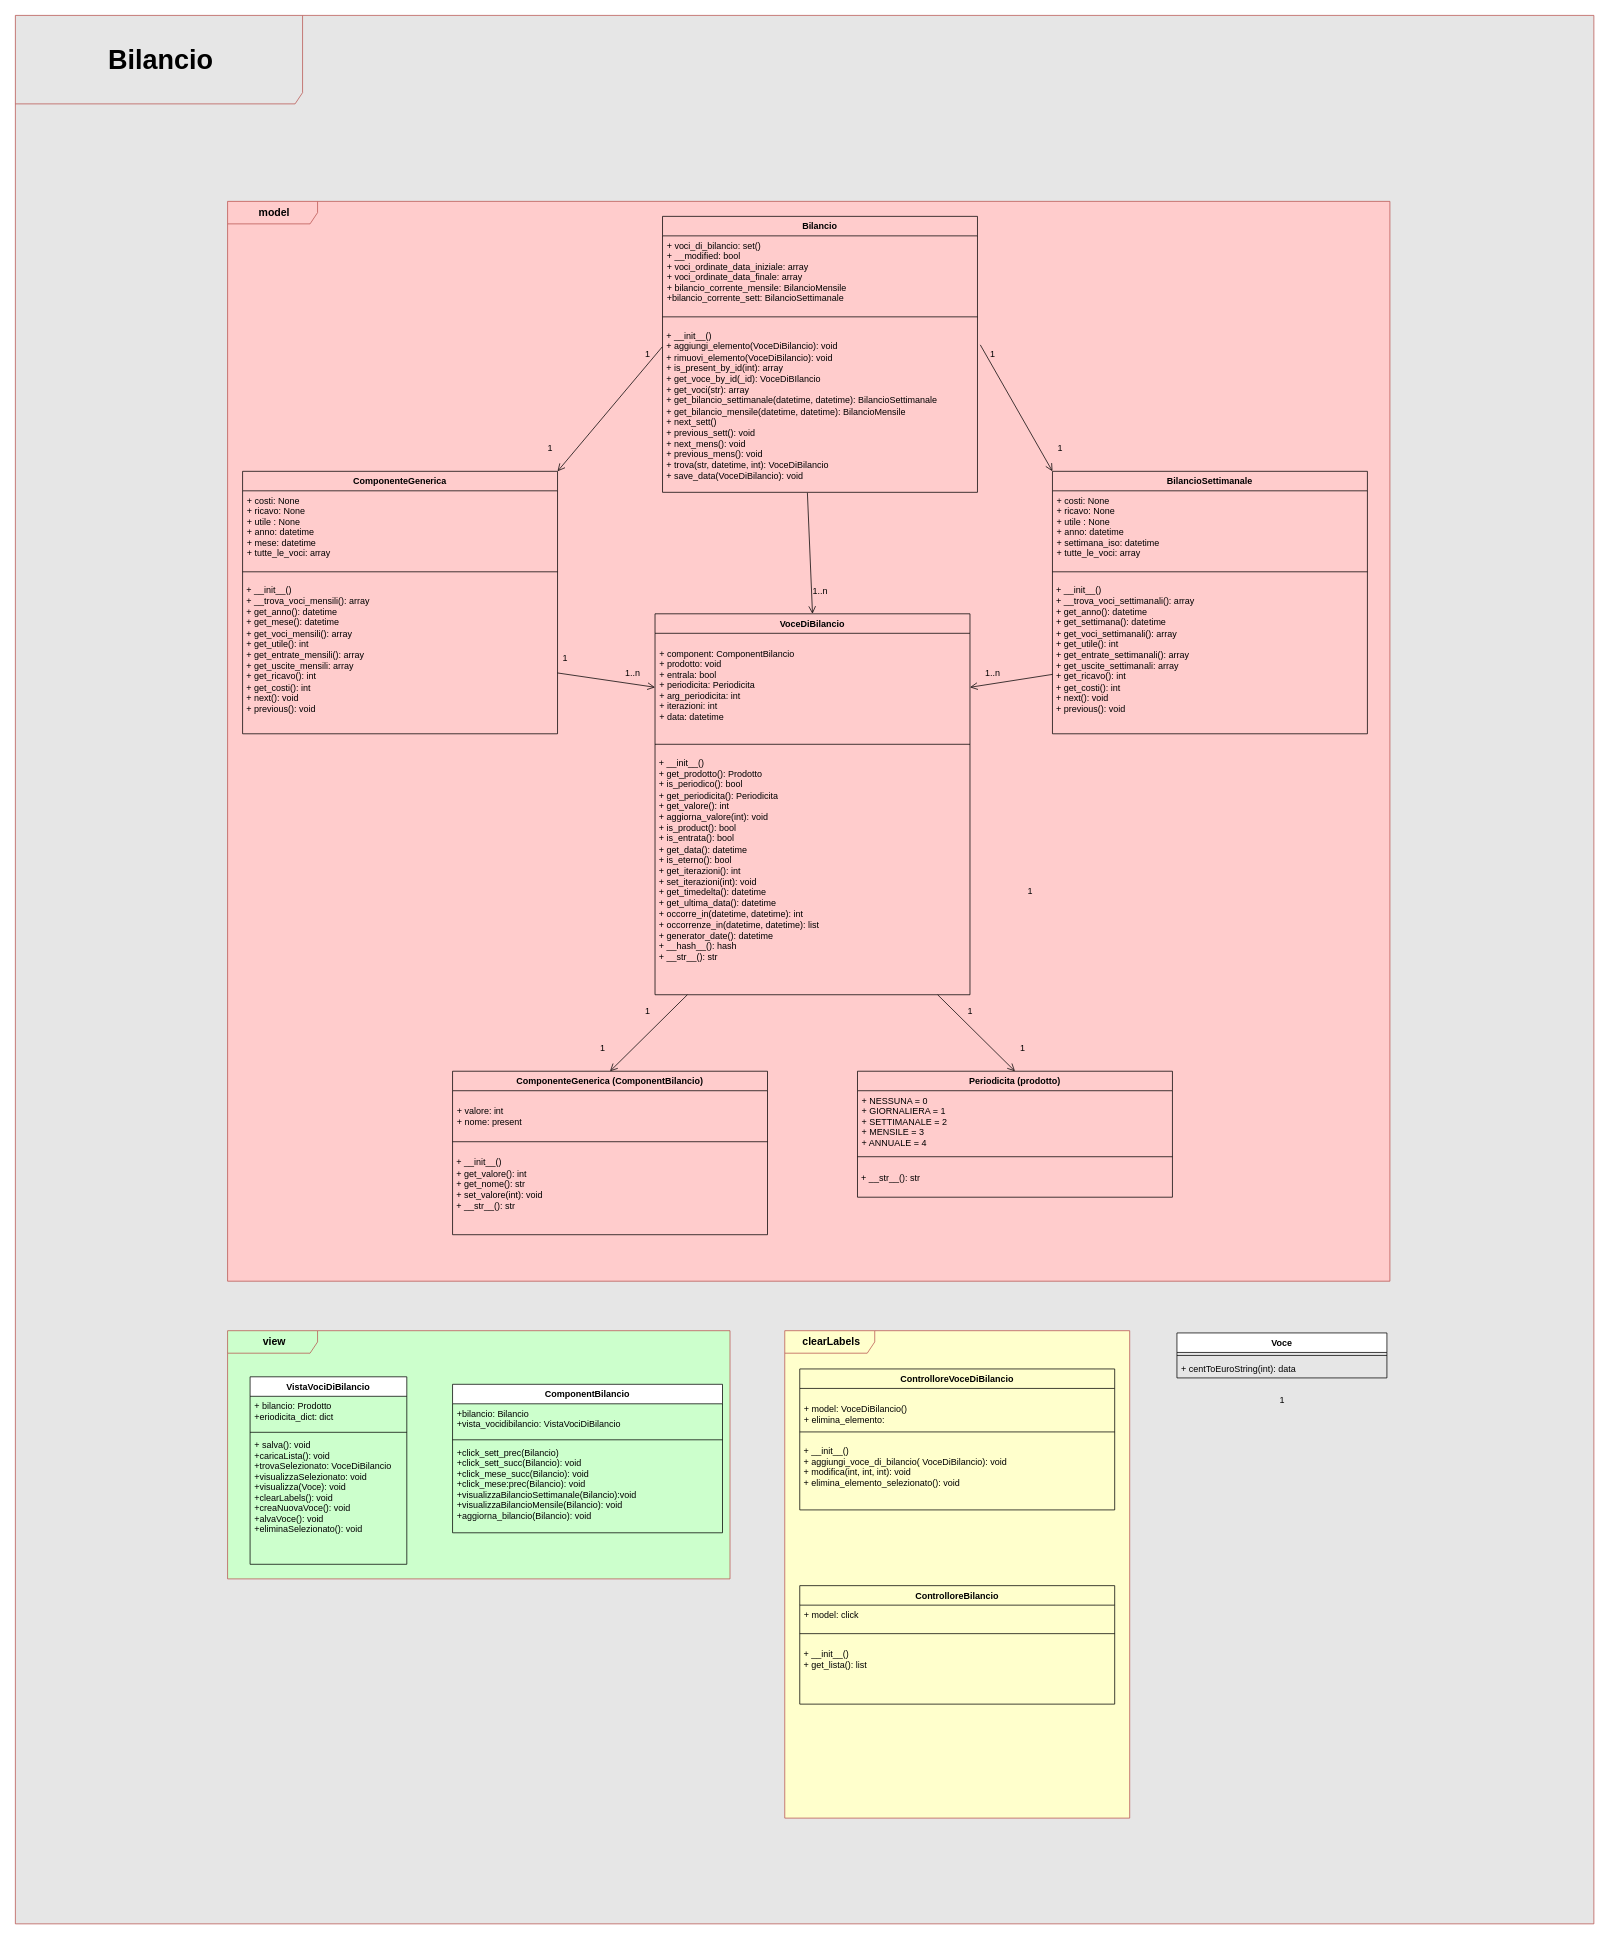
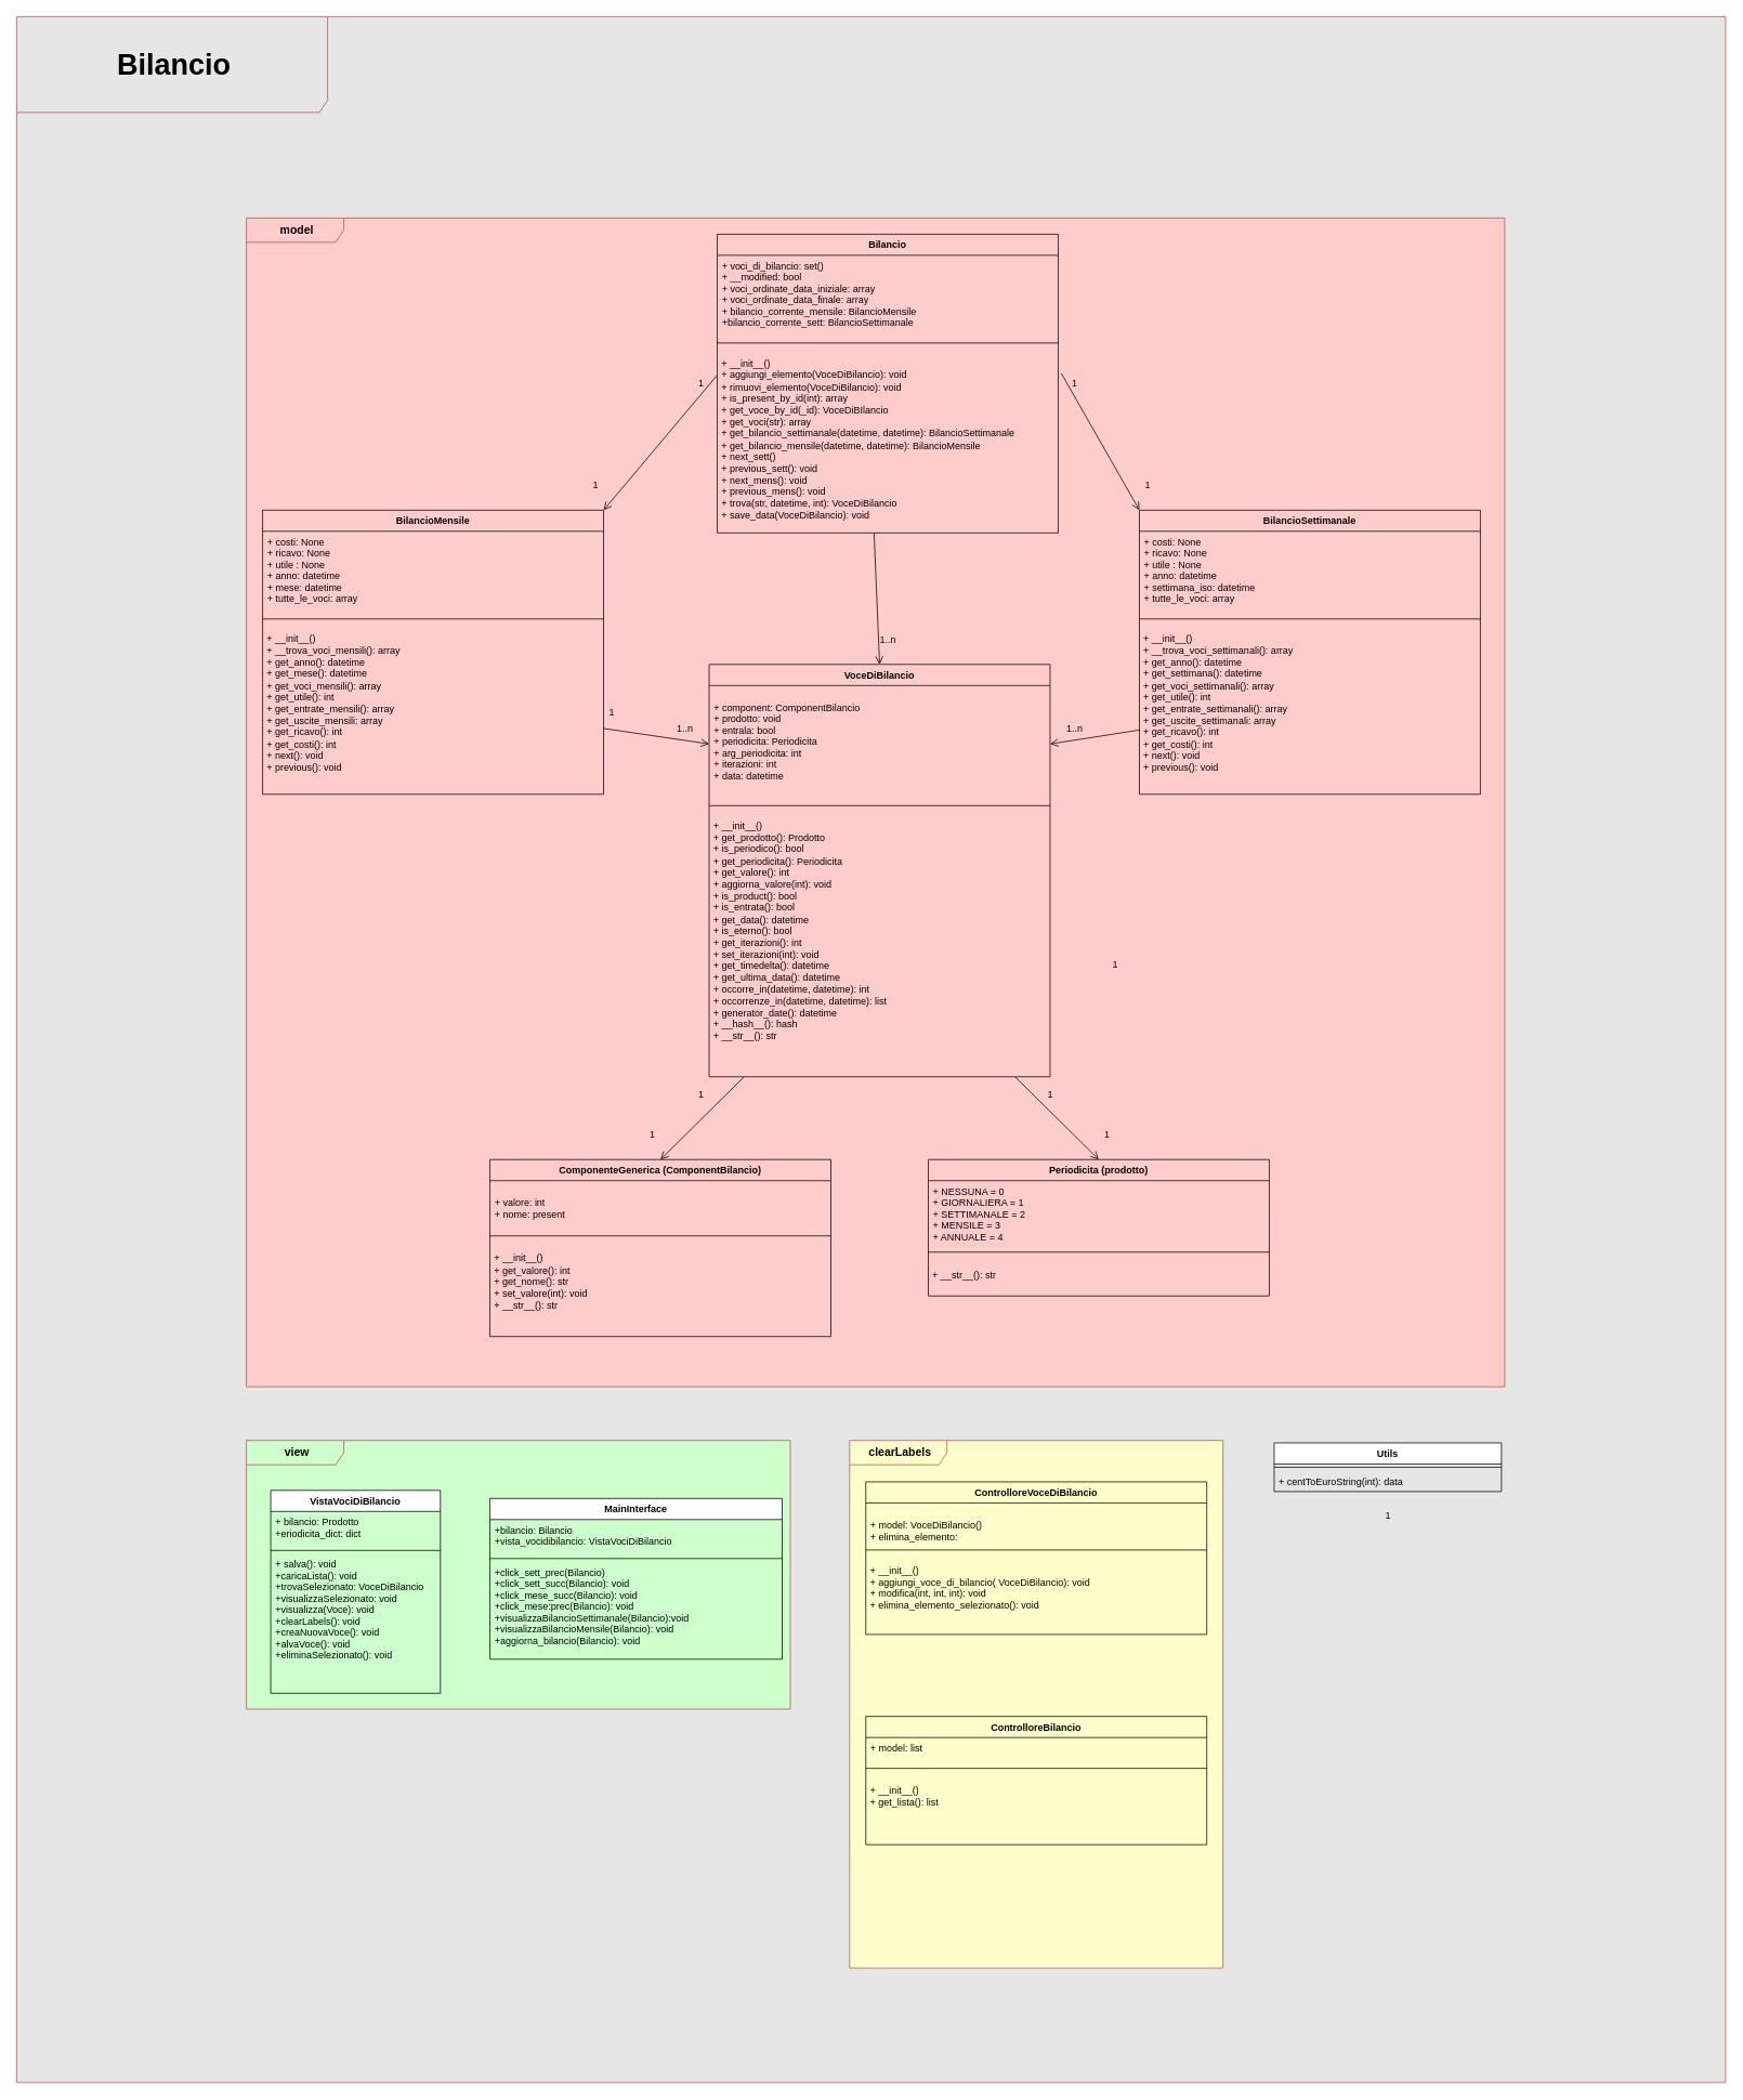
- <mxCell id="21" value="ComponenteGenerica" style="swimlane;fontStyle=1;align=center;verticalAlign=top;childLayout=stackLayout;horizontal=1;startSize=26;horizontalStack=0;resizeParent=1;resizeLast=0;collapsible=1;marginBottom=0;rounded=0;shadow=0;strokeWidth=1;fillColor=#FFCCCC;" vertex="1" parent="1"><mxGeometry x="323" y="628" width="420" height="350" as="geometry"><mxRectangle x="340" y="380" width="170" height="26" as="alternateBounds" /></mxGeometry></mxCell>
+ <mxCell id="21" value="BilancioMensile" style="swimlane;fontStyle=1;align=center;verticalAlign=top;childLayout=stackLayout;horizontal=1;startSize=26;horizontalStack=0;resizeParent=1;resizeLast=0;collapsible=1;marginBottom=0;rounded=0;shadow=0;strokeWidth=1;fillColor=#FFCCCC;" vertex="1" parent="1"><mxGeometry x="323" y="628" width="420" height="350" as="geometry"><mxRectangle x="340" y="380" width="170" height="26" as="alternateBounds" /></mxGeometry></mxCell>
- <mxCell id="58" value="Voce" style="swimlane;fontStyle=1;align=center;verticalAlign=top;childLayout=stackLayout;horizontal=1;startSize=26;horizontalStack=0;resizeParent=1;resizeParentMax=0;resizeLast=0;collapsible=1;marginBottom=0;" vertex="1" parent="1"><mxGeometry x="1569" y="1777" width="280" height="60" as="geometry" /></mxCell>
+ <mxCell id="58" value="Utils" style="swimlane;fontStyle=1;align=center;verticalAlign=top;childLayout=stackLayout;horizontal=1;startSize=26;horizontalStack=0;resizeParent=1;resizeParentMax=0;resizeLast=0;collapsible=1;marginBottom=0;" vertex="1" parent="1"><mxGeometry x="1569" y="1777" width="280" height="60" as="geometry" /></mxCell>
- <mxCell id="66" value="ComponentBilancio" style="swimlane;fontStyle=1;align=center;verticalAlign=top;childLayout=stackLayout;horizontal=1;startSize=26;horizontalStack=0;resizeParent=1;resizeParentMax=0;resizeLast=0;collapsible=1;marginBottom=0;shadow=0;fontColor=#000000;" vertex="1" parent="1"><mxGeometry x="603" y="1845.5" width="360" height="198" as="geometry" /></mxCell>
+ <mxCell id="66" value="MainInterface" style="swimlane;fontStyle=1;align=center;verticalAlign=top;childLayout=stackLayout;horizontal=1;startSize=26;horizontalStack=0;resizeParent=1;resizeParentMax=0;resizeLast=0;collapsible=1;marginBottom=0;shadow=0;fontColor=#000000;" vertex="1" parent="1"><mxGeometry x="603" y="1845.5" width="360" height="198" as="geometry" /></mxCell>
- <mxCell id="34" value="+ model: click&#10;" style="text;align=left;verticalAlign=top;spacingLeft=4;spacingRight=4;overflow=hidden;rotatable=0;points=[[0,0.5],[1,0.5]];portConstraint=eastwest;fillColor=none;" vertex="1" parent="33"><mxGeometry y="26" width="420" height="34" as="geometry" /></mxCell>
+ <mxCell id="34" value="+ model: list&#10;" style="text;align=left;verticalAlign=top;spacingLeft=4;spacingRight=4;overflow=hidden;rotatable=0;points=[[0,0.5],[1,0.5]];portConstraint=eastwest;fillColor=none;" vertex="1" parent="33"><mxGeometry y="26" width="420" height="34" as="geometry" /></mxCell>
